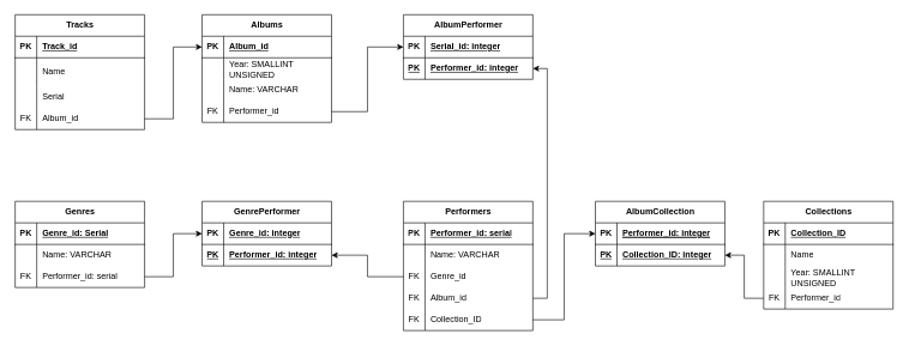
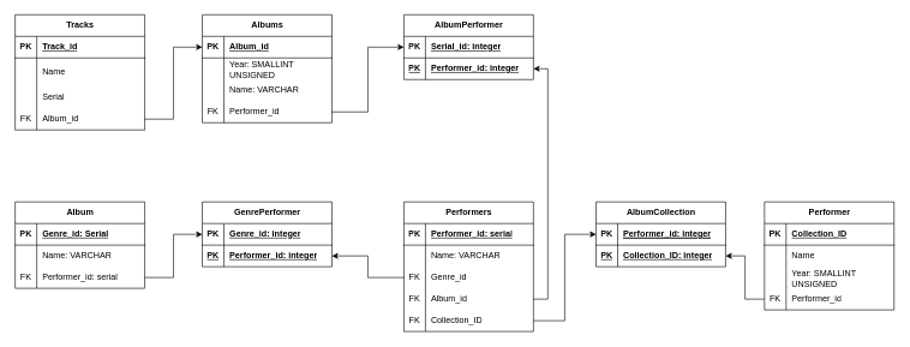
- <mxCell id="18" value="Genres" style="shape=table;startSize=30;container=1;collapsible=1;childLayout=tableLayout;fixedRows=1;rowLines=0;fontStyle=1;align=center;resizeLast=1;html=1;" vertex="1" parent="1"><mxGeometry x="20" y="280" width="180" height="120" as="geometry" /></mxCell>
+ <mxCell id="18" value="Album" style="shape=table;startSize=30;container=1;collapsible=1;childLayout=tableLayout;fixedRows=1;rowLines=0;fontStyle=1;align=center;resizeLast=1;html=1;" vertex="1" parent="1"><mxGeometry x="20" y="280" width="180" height="120" as="geometry" /></mxCell>
- <mxCell id="54" value="Collections" style="shape=table;startSize=30;container=1;collapsible=1;childLayout=tableLayout;fixedRows=1;rowLines=0;fontStyle=1;align=center;resizeLast=1;html=1;" vertex="1" parent="1"><mxGeometry x="1061" y="280" width="180" height="150" as="geometry" /></mxCell>
+ <mxCell id="54" value="Performer" style="shape=table;startSize=30;container=1;collapsible=1;childLayout=tableLayout;fixedRows=1;rowLines=0;fontStyle=1;align=center;resizeLast=1;html=1;" vertex="1" parent="1"><mxGeometry x="1061" y="280" width="180" height="150" as="geometry" /></mxCell>
